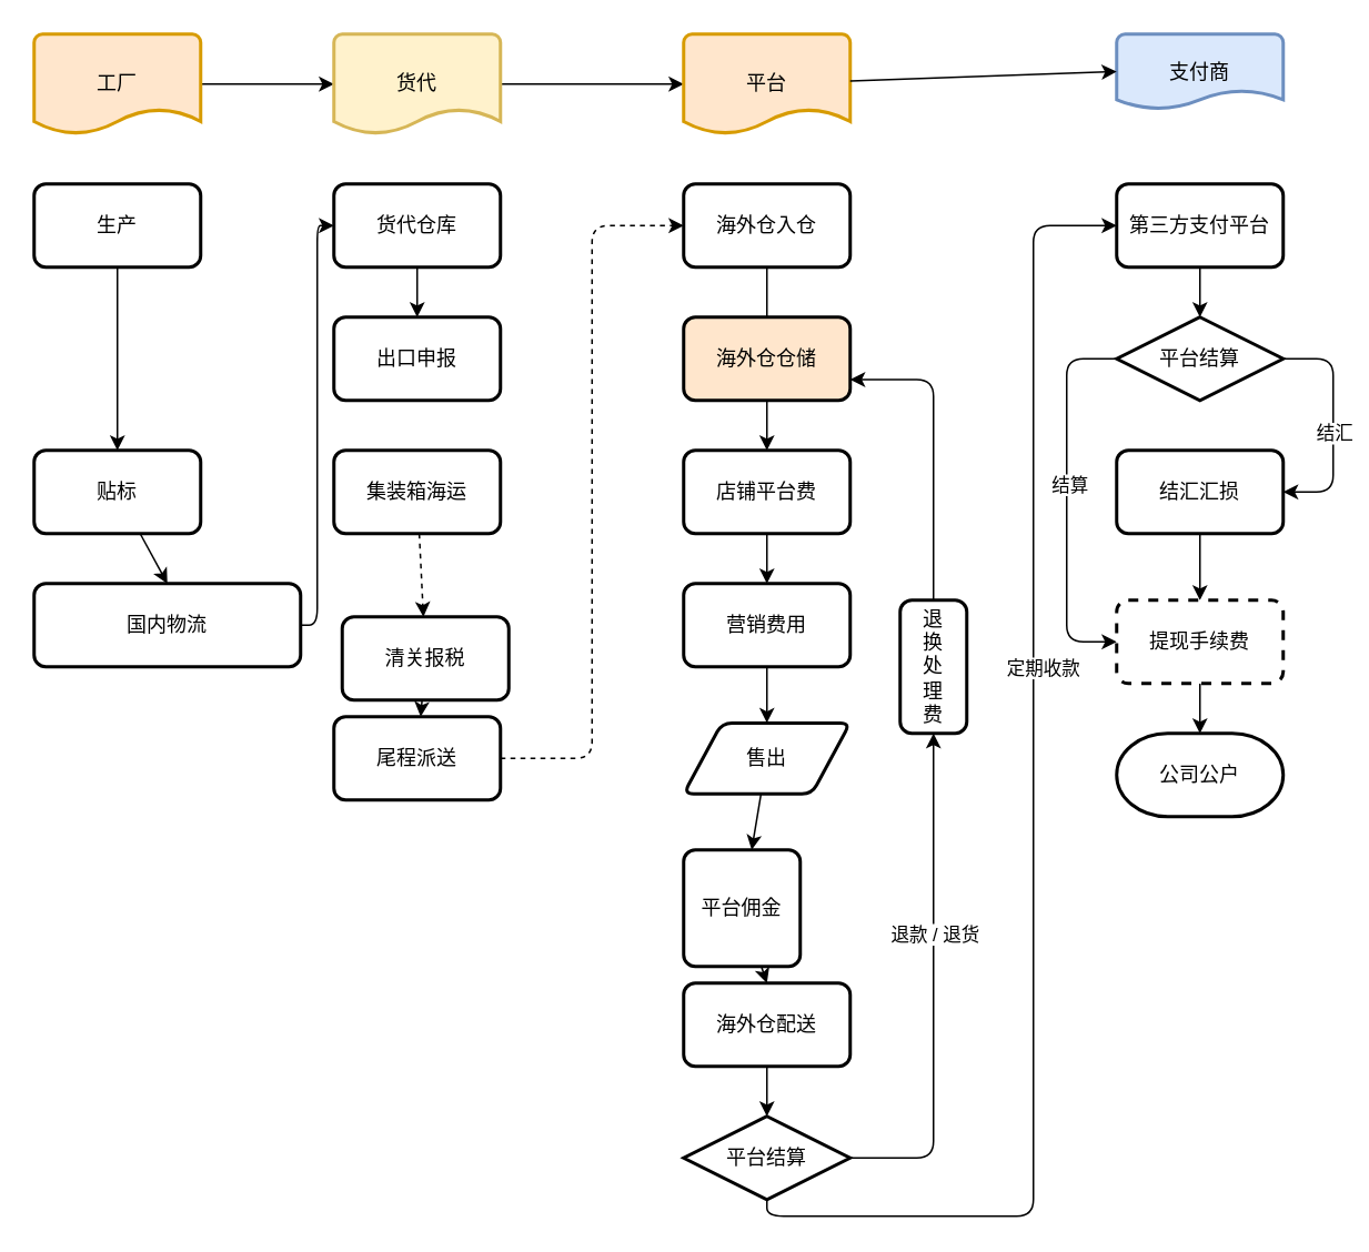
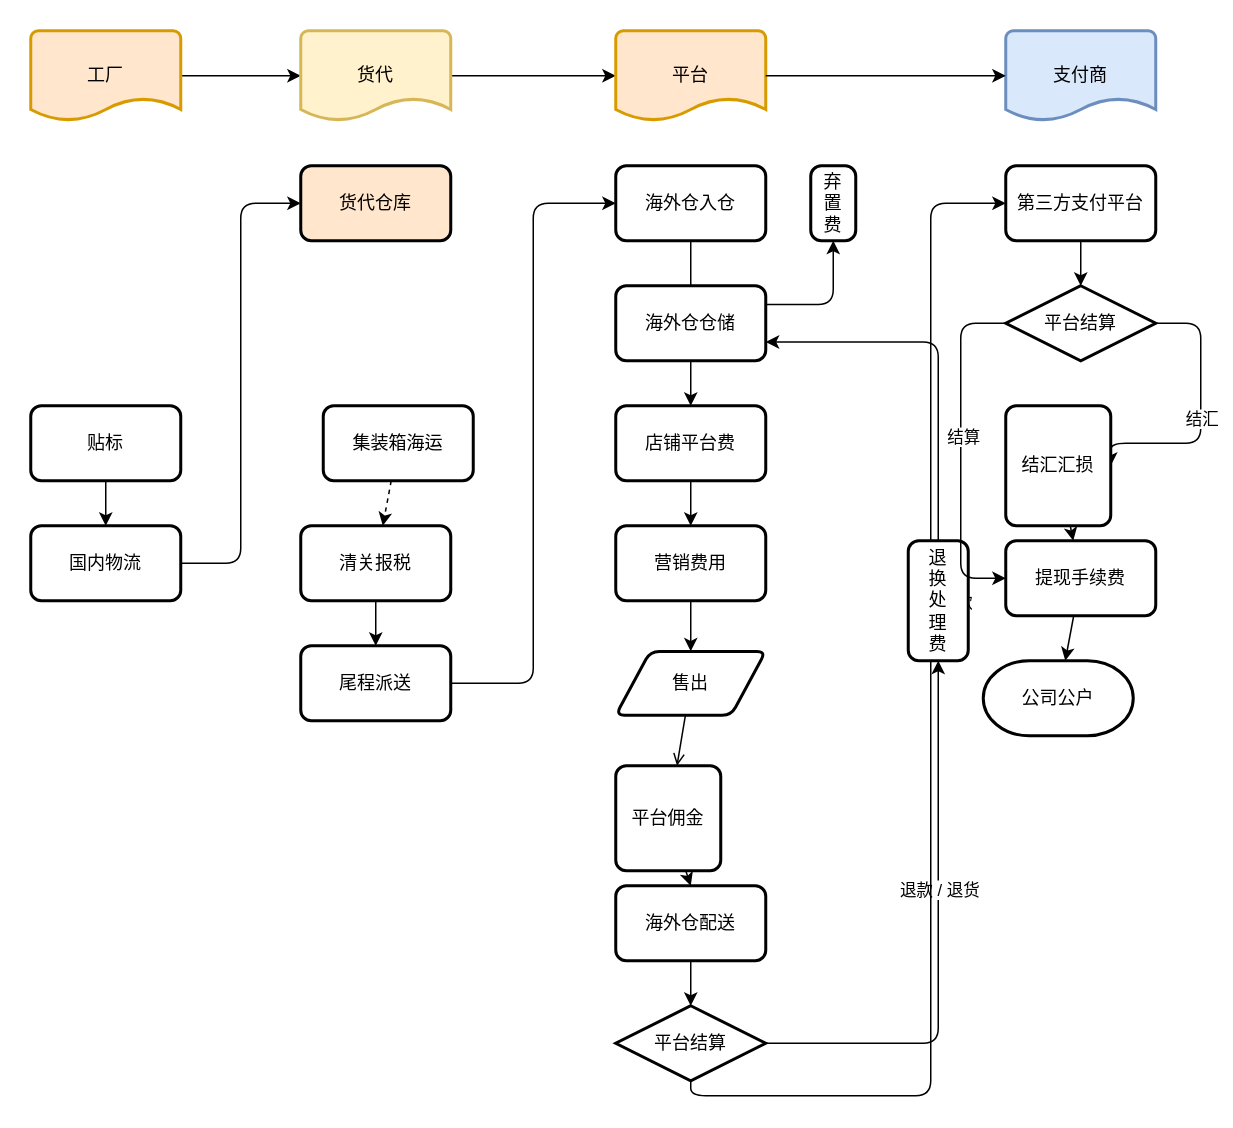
- <mxCell id="56" value="支付商" style="strokeWidth=2;html=1;shape=mxgraph.flowchart.document2;whiteSpace=wrap;size=0.25;fillColor=#dae8fc;strokeColor=#6c8ebf;" vertex="1" parent="1"><mxGeometry x="670" y="20" width="100" height="45" as="geometry" /></mxCell>
+ <mxCell id="56" value="支付商" style="strokeWidth=2;html=1;shape=mxgraph.flowchart.document2;whiteSpace=wrap;size=0.25;fillColor=#dae8fc;strokeColor=#6c8ebf;" vertex="1" parent="1"><mxGeometry x="670" y="20" width="100" height="60" as="geometry" /></mxCell>
- <mxCell id="3" value="生产" style="rounded=1;whiteSpace=wrap;html=1;absoluteArcSize=1;arcSize=14;strokeWidth=2;" parent="1" vertex="1"><mxGeometry x="20" y="110" width="100" height="50" as="geometry" /></mxCell>
- <mxCell id="9" value="货代仓库" style="rounded=1;whiteSpace=wrap;html=1;absoluteArcSize=1;arcSize=14;strokeWidth=2;" parent="1" vertex="1"><mxGeometry x="200" y="110" width="100" height="50" as="geometry" /></mxCell>
+ <mxCell id="9" value="货代仓库" style="rounded=1;whiteSpace=wrap;html=1;absoluteArcSize=1;arcSize=14;strokeWidth=2;fillColor=#ffe6cc;" parent="1" vertex="1"><mxGeometry x="200" y="110" width="100" height="50" as="geometry" /></mxCell>
+ <mxCell id="35" value="&lt;font style=&quot;color: light-dark(rgb(0, 0, 0), rgb(255, 255, 255));&quot;&gt;弃&lt;/font&gt;&lt;div&gt;&lt;span style=&quot;background-color: transparent;&quot;&gt;&lt;font style=&quot;color: light-dark(rgb(0, 0, 0), rgb(255, 255, 255));&quot;&gt;置&lt;/font&gt;&lt;/span&gt;&lt;/div&gt;&lt;div&gt;&lt;span style=&quot;background-color: transparent;&quot;&gt;&lt;font style=&quot;color: light-dark(rgb(0, 0, 0), rgb(255, 255, 255));&quot;&gt;费&lt;/font&gt;&lt;/span&gt;&lt;/div&gt;" style="rounded=1;whiteSpace=wrap;html=1;absoluteArcSize=1;arcSize=14;strokeWidth=2;flipH=0;flipV=0;horizontal=1;" parent="1" vertex="1"><mxGeometry x="540" y="110" width="30" height="50" as="geometry" /></mxCell>
- <mxCell id="8" value="" style="edgeStyle=none;html=1;" parent="1" source="9" target="12" edge="1"><mxGeometry relative="1" as="geometry" /></mxCell>
+ <mxCell id="17" value="" style="html=1;exitX=1;exitY=0.25;exitDx=0;exitDy=0;entryX=0.5;entryY=1;entryDx=0;entryDy=0;edgeStyle=orthogonalEdgeStyle;" parent="1" source="18" target="35" edge="1"><mxGeometry relative="1" as="geometry"><mxPoint x="510" y="196.88" as="sourcePoint" /><mxPoint x="608" y="210" as="targetPoint" /></mxGeometry></mxCell>
- <mxCell id="2" value="" style="edgeStyle=none;html=1;" parent="1" source="3" target="5" edge="1"><mxGeometry relative="1" as="geometry" /></mxCell>
- <mxCell id="12" value="出口申报" style="rounded=1;whiteSpace=wrap;html=1;absoluteArcSize=1;arcSize=14;strokeWidth=2;" parent="1" vertex="1"><mxGeometry x="200" y="190" width="100" height="50" as="geometry" /></mxCell>
- <mxCell id="18" value="海外仓仓储" style="rounded=1;whiteSpace=wrap;html=1;absoluteArcSize=1;arcSize=14;strokeWidth=2;fillColor=#ffe6cc;" parent="1" vertex="1"><mxGeometry x="410" y="190" width="100" height="50" as="geometry" /></mxCell>
+ <mxCell id="18" value="海外仓仓储" style="rounded=1;whiteSpace=wrap;html=1;absoluteArcSize=1;arcSize=14;strokeWidth=2;" parent="1" vertex="1"><mxGeometry x="410" y="190" width="100" height="50" as="geometry" /></mxCell>
- <mxCell id="11" value="集装箱海运" style="rounded=1;whiteSpace=wrap;html=1;absoluteArcSize=1;arcSize=14;strokeWidth=2;" parent="1" vertex="1"><mxGeometry x="200" y="270" width="100" height="50" as="geometry" /></mxCell>
+ <mxCell id="11" value="集装箱海运" style="rounded=1;whiteSpace=wrap;html=1;absoluteArcSize=1;arcSize=14;strokeWidth=2;" parent="1" vertex="1"><mxGeometry x="215" y="270" width="100" height="50" as="geometry" /></mxCell>
- <mxCell id="47" value="结汇汇损" style="rounded=1;whiteSpace=wrap;html=1;absoluteArcSize=1;arcSize=14;strokeWidth=2;" parent="1" vertex="1"><mxGeometry x="670" y="270" width="100" height="50" as="geometry" /></mxCell>
+ <mxCell id="47" value="结汇汇损" style="rounded=1;whiteSpace=wrap;html=1;absoluteArcSize=1;arcSize=14;strokeWidth=2;" parent="1" vertex="1"><mxGeometry x="670" y="270" width="70" height="80" as="geometry" /></mxCell>
- <mxCell id="13" style="edgeStyle=orthogonalEdgeStyle;html=1;entryX=0;entryY=0.5;entryDx=0;entryDy=0;dashed=1;" parent="1" source="14" target="16" edge="1"><mxGeometry relative="1" as="geometry" /></mxCell>
+ <mxCell id="13" style="edgeStyle=orthogonalEdgeStyle;html=1;entryX=0;entryY=0.5;entryDx=0;entryDy=0;" parent="1" source="14" target="16" edge="1"><mxGeometry relative="1" as="geometry" /></mxCell>
- <mxCell id="7" value="国内物流" style="rounded=1;whiteSpace=wrap;html=1;absoluteArcSize=1;arcSize=14;strokeWidth=2;" parent="1" vertex="1"><mxGeometry x="20" y="350" width="160" height="50" as="geometry" /></mxCell>
+ <mxCell id="7" value="国内物流" style="rounded=1;whiteSpace=wrap;html=1;absoluteArcSize=1;arcSize=14;strokeWidth=2;" parent="1" vertex="1"><mxGeometry x="20" y="350" width="100" height="50" as="geometry" /></mxCell>
- <mxCell id="49" value="提现手续费" style="rounded=1;whiteSpace=wrap;html=1;absoluteArcSize=1;arcSize=14;strokeWidth=2;dashed=1;" parent="1" vertex="1"><mxGeometry x="670" y="360" width="100" height="50" as="geometry" /></mxCell>
+ <mxCell id="49" value="提现手续费" style="rounded=1;whiteSpace=wrap;html=1;absoluteArcSize=1;arcSize=14;strokeWidth=2;" parent="1" vertex="1"><mxGeometry x="670" y="360" width="100" height="50" as="geometry" /></mxCell>
- <mxCell id="45" value="清关报税" style="rounded=1;whiteSpace=wrap;html=1;absoluteArcSize=1;arcSize=14;strokeWidth=2;" parent="1" vertex="1"><mxGeometry x="205" y="370" width="100" height="50" as="geometry" /></mxCell>
+ <mxCell id="45" value="清关报税" style="rounded=1;whiteSpace=wrap;html=1;absoluteArcSize=1;arcSize=14;strokeWidth=2;" parent="1" vertex="1"><mxGeometry x="200" y="350" width="100" height="50" as="geometry" /></mxCell>
- <mxCell id="38" value="&lt;span style=&quot;&quot;&gt;&lt;font style=&quot;color: light-dark(rgb(0, 0, 0), rgb(255, 255, 255));&quot;&gt;退&lt;/font&gt;&lt;/span&gt;&lt;div&gt;&lt;span style=&quot;&quot;&gt;&lt;font style=&quot;color: light-dark(rgb(0, 0, 0), rgb(255, 255, 255));&quot;&gt;换&lt;/font&gt;&lt;/span&gt;&lt;/div&gt;&lt;div&gt;&lt;span style=&quot;&quot;&gt;&lt;font style=&quot;color: light-dark(rgb(0, 0, 0), rgb(255, 255, 255));&quot;&gt;处&lt;/font&gt;&lt;/span&gt;&lt;/div&gt;&lt;div&gt;&lt;span style=&quot;&quot;&gt;&lt;font style=&quot;color: light-dark(rgb(0, 0, 0), rgb(255, 255, 255));&quot;&gt;理&lt;/font&gt;&lt;/span&gt;&lt;/div&gt;&lt;div&gt;&lt;span style=&quot;&quot;&gt;&lt;font style=&quot;color: light-dark(rgb(0, 0, 0), rgb(255, 255, 255));&quot;&gt;费&lt;/font&gt;&lt;/span&gt;&lt;/div&gt;" style="rounded=1;whiteSpace=wrap;html=1;absoluteArcSize=1;arcSize=14;strokeWidth=2;flipH=0;flipV=0;horizontal=1;fontColor=light-dark(#000000,#FFFFFF);" parent="1" vertex="1"><mxGeometry x="540" y="360" width="40" height="80" as="geometry" /></mxCell>
+ <mxCell id="38" value="&lt;span style=&quot;&quot;&gt;&lt;font style=&quot;color: light-dark(rgb(0, 0, 0), rgb(255, 255, 255));&quot;&gt;退&lt;/font&gt;&lt;/span&gt;&lt;div&gt;&lt;span style=&quot;&quot;&gt;&lt;font style=&quot;color: light-dark(rgb(0, 0, 0), rgb(255, 255, 255));&quot;&gt;换&lt;/font&gt;&lt;/span&gt;&lt;/div&gt;&lt;div&gt;&lt;span style=&quot;&quot;&gt;&lt;font style=&quot;color: light-dark(rgb(0, 0, 0), rgb(255, 255, 255));&quot;&gt;处&lt;/font&gt;&lt;/span&gt;&lt;/div&gt;&lt;div&gt;&lt;span style=&quot;&quot;&gt;&lt;font style=&quot;color: light-dark(rgb(0, 0, 0), rgb(255, 255, 255));&quot;&gt;理&lt;/font&gt;&lt;/span&gt;&lt;/div&gt;&lt;div&gt;&lt;span style=&quot;&quot;&gt;&lt;font style=&quot;color: light-dark(rgb(0, 0, 0), rgb(255, 255, 255));&quot;&gt;费&lt;/font&gt;&lt;/span&gt;&lt;/div&gt;" style="rounded=1;whiteSpace=wrap;html=1;absoluteArcSize=1;arcSize=14;strokeWidth=2;flipH=0;flipV=0;horizontal=1;fontColor=light-dark(#000000,#FFFFFF);" parent="1" vertex="1"><mxGeometry x="605" y="360" width="40" height="80" as="geometry" /></mxCell>
- <mxCell id="50" value="公司公户" style="strokeWidth=2;html=1;shape=mxgraph.flowchart.terminator;whiteSpace=wrap;" parent="1" vertex="1"><mxGeometry x="670" y="440" width="100" height="50" as="geometry" /></mxCell>
+ <mxCell id="50" value="公司公户" style="strokeWidth=2;html=1;shape=mxgraph.flowchart.terminator;whiteSpace=wrap;" parent="1" vertex="1"><mxGeometry x="655" y="440" width="100" height="50" as="geometry" /></mxCell>
- <mxCell id="27" value="" style="edgeStyle=none;html=1;" parent="1" source="28" target="26" edge="1"><mxGeometry relative="1" as="geometry" /></mxCell>
+ <mxCell id="27" value="" style="edgeStyle=none;html=1;endArrow=open;" parent="1" source="28" target="26" edge="1"><mxGeometry relative="1" as="geometry" /></mxCell>
